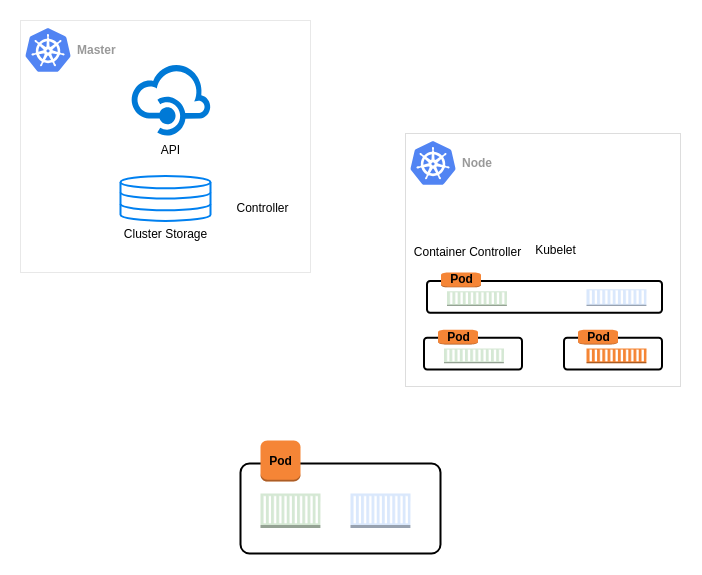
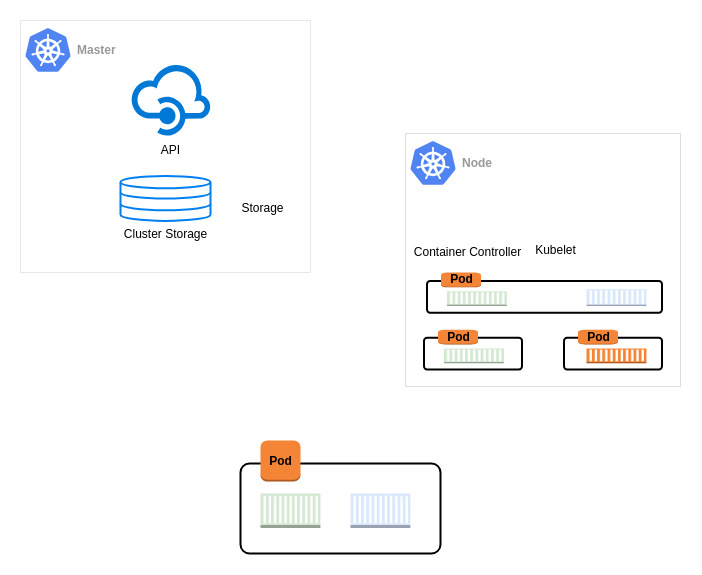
- <mxCell id="5" value="Controller&lt;br&gt;" style="shape=image;html=1;verticalAlign=top;verticalLabelPosition=bottom;labelBackgroundColor=#ffffff;imageAspect=0;aspect=fixed;image=https://cdn0.iconfinder.com/data/icons/web-development-79/32/development_setting_gear_cogwheel-71-128.png" vertex="1" parent="2"><mxGeometry x="210" y="110" width="64" height="64" as="geometry" /></mxCell>
+ <mxCell id="5" value="Storage&lt;br&gt;" style="shape=image;html=1;verticalAlign=top;verticalLabelPosition=bottom;labelBackgroundColor=#ffffff;imageAspect=0;aspect=fixed;image=https://cdn0.iconfinder.com/data/icons/web-development-79/32/development_setting_gear_cogwheel-71-128.png" vertex="1" parent="2"><mxGeometry x="210" y="110" width="64" height="64" as="geometry" /></mxCell>
